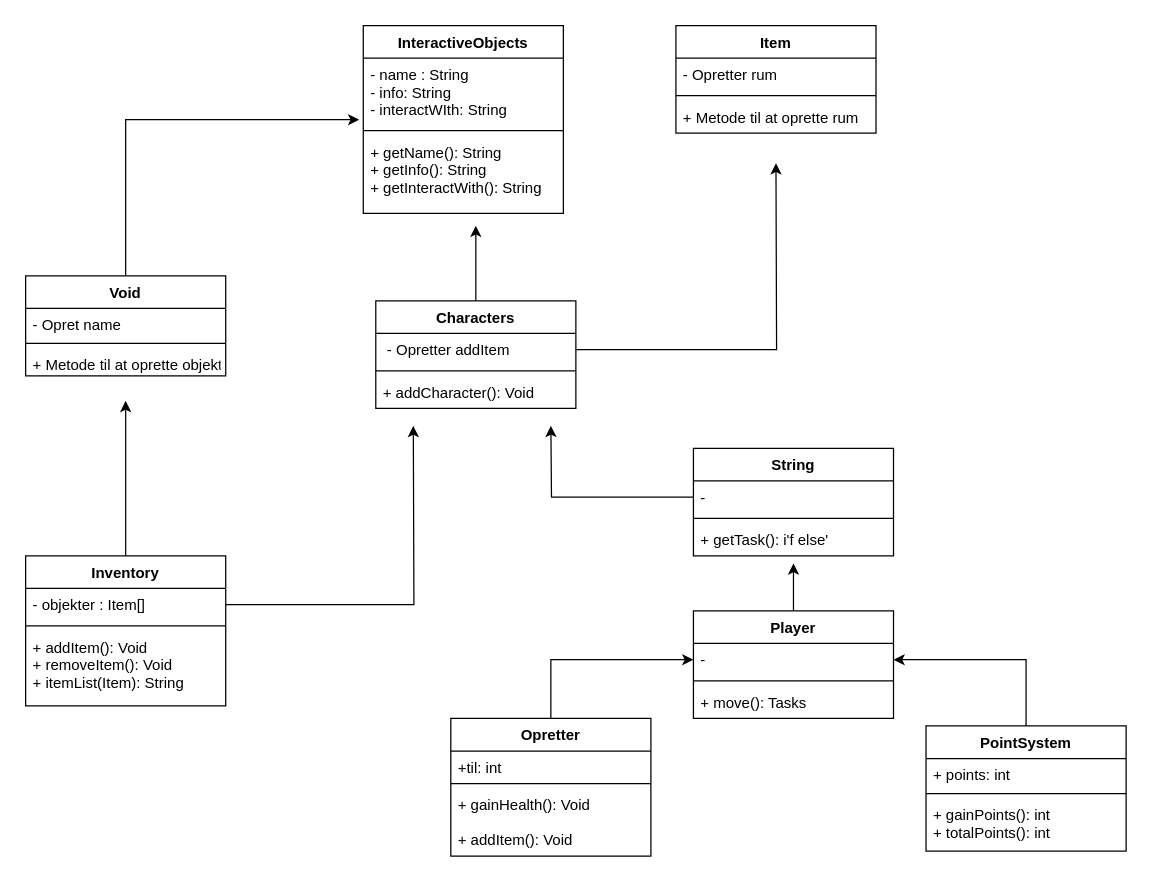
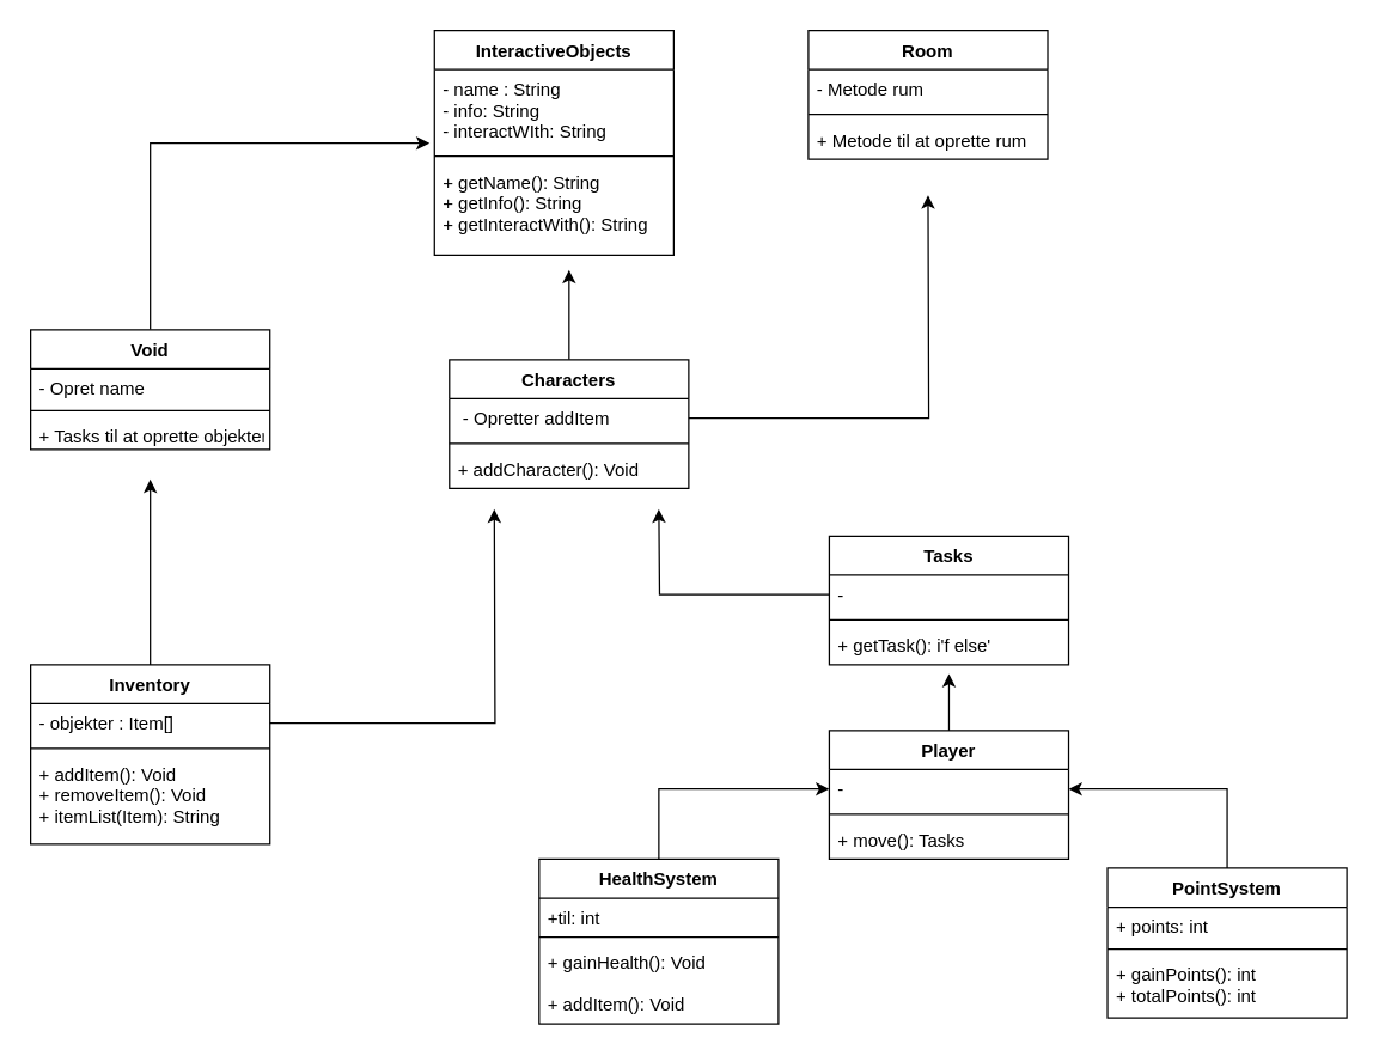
- <mxCell id="40" value="Item" style="swimlane;fontStyle=1;align=center;verticalAlign=top;childLayout=stackLayout;horizontal=1;startSize=26;horizontalStack=0;resizeParent=1;resizeParentMax=0;resizeLast=0;collapsible=1;marginBottom=0;" parent="1" vertex="1"><mxGeometry x="540" y="20" width="160" height="86" as="geometry" /></mxCell>
+ <mxCell id="40" value="Room" style="swimlane;fontStyle=1;align=center;verticalAlign=top;childLayout=stackLayout;horizontal=1;startSize=26;horizontalStack=0;resizeParent=1;resizeParentMax=0;resizeLast=0;collapsible=1;marginBottom=0;" parent="1" vertex="1"><mxGeometry x="540" y="20" width="160" height="86" as="geometry" /></mxCell>
- <mxCell id="41" value="- Opretter rum" style="text;strokeColor=none;fillColor=none;align=left;verticalAlign=top;spacingLeft=4;spacingRight=4;overflow=hidden;rotatable=0;points=[[0,0.5],[1,0.5]];portConstraint=eastwest;" parent="40" vertex="1"><mxGeometry y="26" width="160" height="26" as="geometry" /></mxCell>
+ <mxCell id="41" value="- Metode rum" style="text;strokeColor=none;fillColor=none;align=left;verticalAlign=top;spacingLeft=4;spacingRight=4;overflow=hidden;rotatable=0;points=[[0,0.5],[1,0.5]];portConstraint=eastwest;" parent="40" vertex="1"><mxGeometry y="26" width="160" height="26" as="geometry" /></mxCell>
- <mxCell id="25" value="+ Metode til at oprette objekter" style="text;strokeColor=none;fillColor=none;align=left;verticalAlign=top;spacingLeft=4;spacingRight=4;overflow=hidden;rotatable=0;points=[[0,0.5],[1,0.5]];portConstraint=eastwest;" parent="22" vertex="1"><mxGeometry y="58" width="160" height="22" as="geometry" /></mxCell>
+ <mxCell id="25" value="+ Tasks til at oprette objekter" style="text;strokeColor=none;fillColor=none;align=left;verticalAlign=top;spacingLeft=4;spacingRight=4;overflow=hidden;rotatable=0;points=[[0,0.5],[1,0.5]];portConstraint=eastwest;" parent="22" vertex="1"><mxGeometry y="58" width="160" height="22" as="geometry" /></mxCell>
- <mxCell id="31" value="String" style="swimlane;fontStyle=1;align=center;verticalAlign=top;childLayout=stackLayout;horizontal=1;startSize=26;horizontalStack=0;resizeParent=1;resizeParentMax=0;resizeLast=0;collapsible=1;marginBottom=0;" vertex="1" parent="1"><mxGeometry x="554" y="358" width="160" height="86" as="geometry" /></mxCell>
+ <mxCell id="31" value="Tasks" style="swimlane;fontStyle=1;align=center;verticalAlign=top;childLayout=stackLayout;horizontal=1;startSize=26;horizontalStack=0;resizeParent=1;resizeParentMax=0;resizeLast=0;collapsible=1;marginBottom=0;" vertex="1" parent="1"><mxGeometry x="554" y="358" width="160" height="86" as="geometry" /></mxCell>
- <mxCell id="7" value="Opretter" style="swimlane;fontStyle=1;align=center;verticalAlign=top;childLayout=stackLayout;horizontal=1;startSize=26;horizontalStack=0;resizeParent=1;resizeParentMax=0;resizeLast=0;collapsible=1;marginBottom=0;" vertex="1" parent="1"><mxGeometry x="360" y="574" width="160" height="110" as="geometry" /></mxCell>
+ <mxCell id="7" value="HealthSystem" style="swimlane;fontStyle=1;align=center;verticalAlign=top;childLayout=stackLayout;horizontal=1;startSize=26;horizontalStack=0;resizeParent=1;resizeParentMax=0;resizeLast=0;collapsible=1;marginBottom=0;" vertex="1" parent="1"><mxGeometry x="360" y="574" width="160" height="110" as="geometry" /></mxCell>
